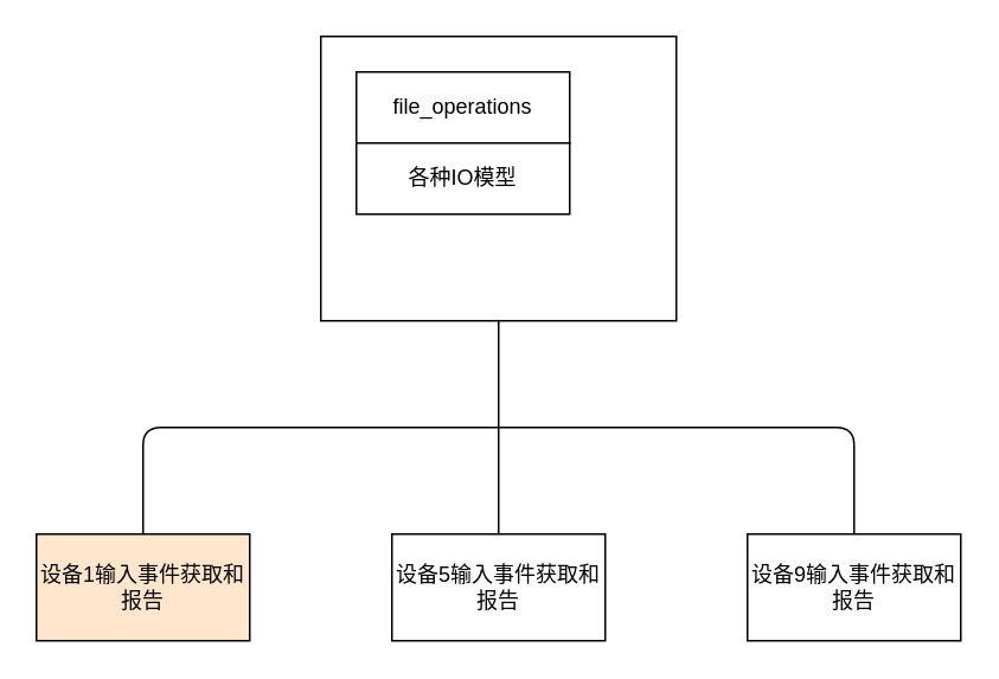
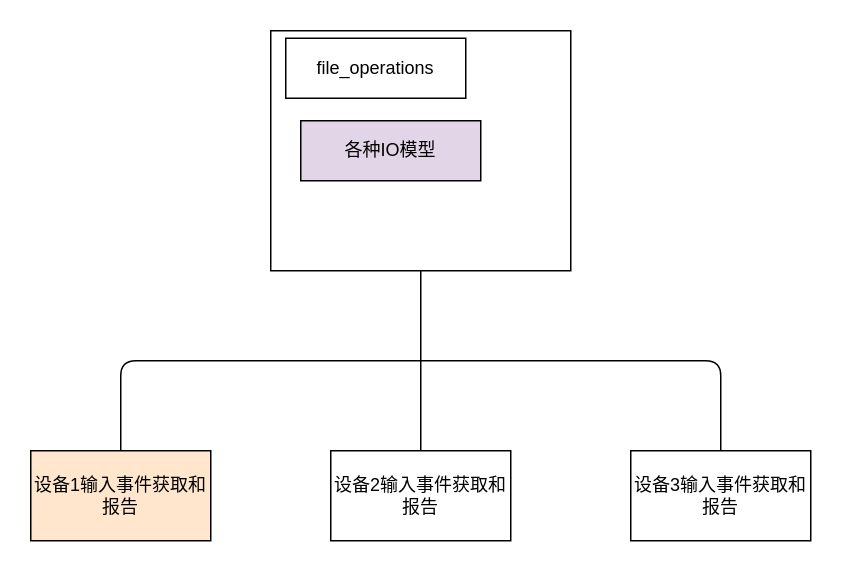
- <mxCell id="4" value="file_operations" style="rounded=0;whiteSpace=wrap;html=1;" vertex="1" parent="1"><mxGeometry x="200" y="40" width="120" height="40" as="geometry" /></mxCell>
+ <mxCell id="4" value="file_operations" style="rounded=0;whiteSpace=wrap;html=1;" vertex="1" parent="1"><mxGeometry x="190" y="25" width="120" height="40" as="geometry" /></mxCell>
- <mxCell id="5" value="各种IO模型" style="rounded=0;whiteSpace=wrap;html=1;" vertex="1" parent="1"><mxGeometry x="200" y="80" width="120" height="40" as="geometry" /></mxCell>
+ <mxCell id="5" value="各种IO模型" style="rounded=0;whiteSpace=wrap;html=1;fillColor=#e1d5e7;" vertex="1" parent="1"><mxGeometry x="200" y="80" width="120" height="40" as="geometry" /></mxCell>
- <mxCell id="9" value="设备5输入事件获取和报告" style="rounded=0;whiteSpace=wrap;html=1;" vertex="1" parent="1"><mxGeometry x="220" y="300" width="120" height="60" as="geometry" /></mxCell>
+ <mxCell id="9" value="设备2输入事件获取和报告" style="rounded=0;whiteSpace=wrap;html=1;" vertex="1" parent="1"><mxGeometry x="220" y="300" width="120" height="60" as="geometry" /></mxCell>
- <mxCell id="8" value="设备9输入事件获取和报告" style="rounded=0;whiteSpace=wrap;html=1;" vertex="1" parent="1"><mxGeometry x="420" y="300" width="120" height="60" as="geometry" /></mxCell>
+ <mxCell id="8" value="设备3输入事件获取和报告" style="rounded=0;whiteSpace=wrap;html=1;" vertex="1" parent="1"><mxGeometry x="420" y="300" width="120" height="60" as="geometry" /></mxCell>
